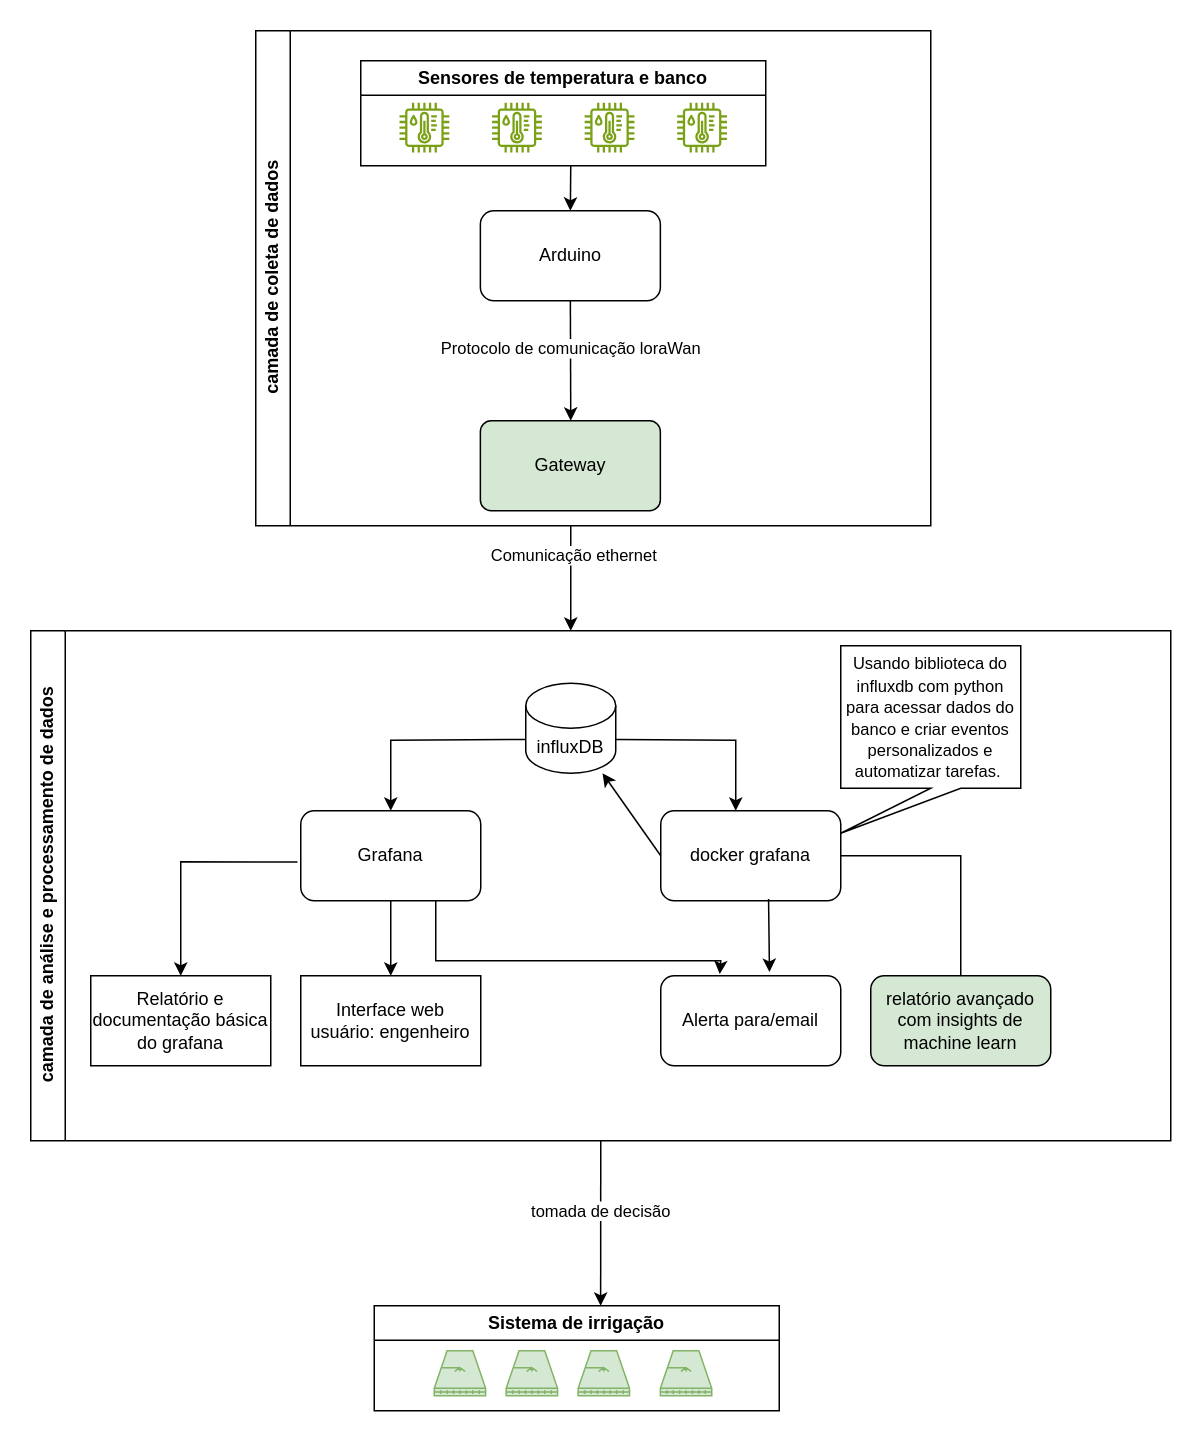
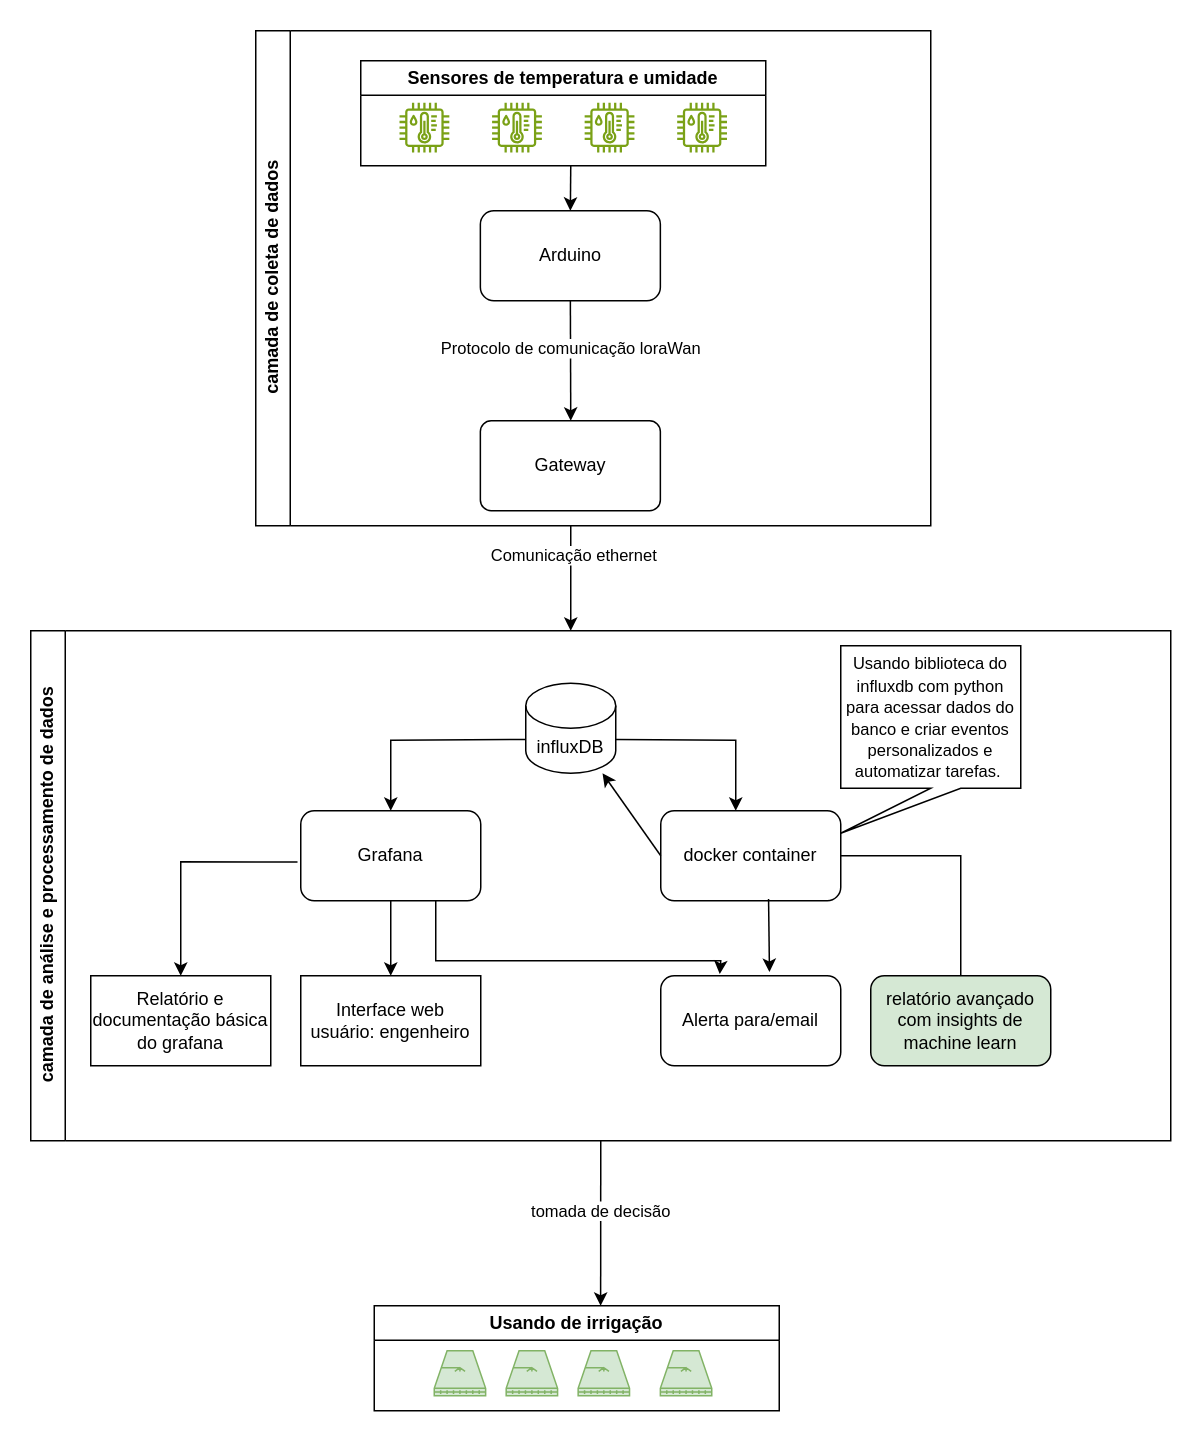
- <mxCell id="17" value="Sensores de temperatura e banco" style="swimlane;whiteSpace=wrap;html=1;movable=1;resizable=1;rotatable=1;deletable=1;editable=1;locked=0;connectable=1;" vertex="1" parent="1"><mxGeometry x="240" y="40" width="270" height="70" as="geometry" /></mxCell>
+ <mxCell id="17" value="Sensores de temperatura e umidade" style="swimlane;whiteSpace=wrap;html=1;movable=1;resizable=1;rotatable=1;deletable=1;editable=1;locked=0;connectable=1;" vertex="1" parent="1"><mxGeometry x="240" y="40" width="270" height="70" as="geometry" /></mxCell>
- <mxCell id="34" value="Gateway" style="rounded=1;whiteSpace=wrap;html=1;arcSize=12;fillColor=#d5e8d4;" vertex="1" parent="32"><mxGeometry x="149.74" y="260" width="120" height="60" as="geometry" /></mxCell>
+ <mxCell id="34" value="Gateway" style="rounded=1;whiteSpace=wrap;html=1;arcSize=12;" vertex="1" parent="32"><mxGeometry x="149.74" y="260" width="120" height="60" as="geometry" /></mxCell>
- <mxCell id="4" value="docker grafana" style="rounded=1;whiteSpace=wrap;html=1;" vertex="1" parent="1"><mxGeometry x="440" y="540" width="120" height="60" as="geometry" /></mxCell>
+ <mxCell id="4" value="docker container" style="rounded=1;whiteSpace=wrap;html=1;" vertex="1" parent="1"><mxGeometry x="440" y="540" width="120" height="60" as="geometry" /></mxCell>
- <mxCell id="18" value="Sistema de irrigação" style="swimlane;whiteSpace=wrap;html=1;container=0;" vertex="1" parent="1"><mxGeometry x="249" y="870" width="270" height="70" as="geometry" /></mxCell>
+ <mxCell id="18" value="Usando de irrigação" style="swimlane;whiteSpace=wrap;html=1;container=0;" vertex="1" parent="1"><mxGeometry x="249" y="870" width="270" height="70" as="geometry" /></mxCell>
